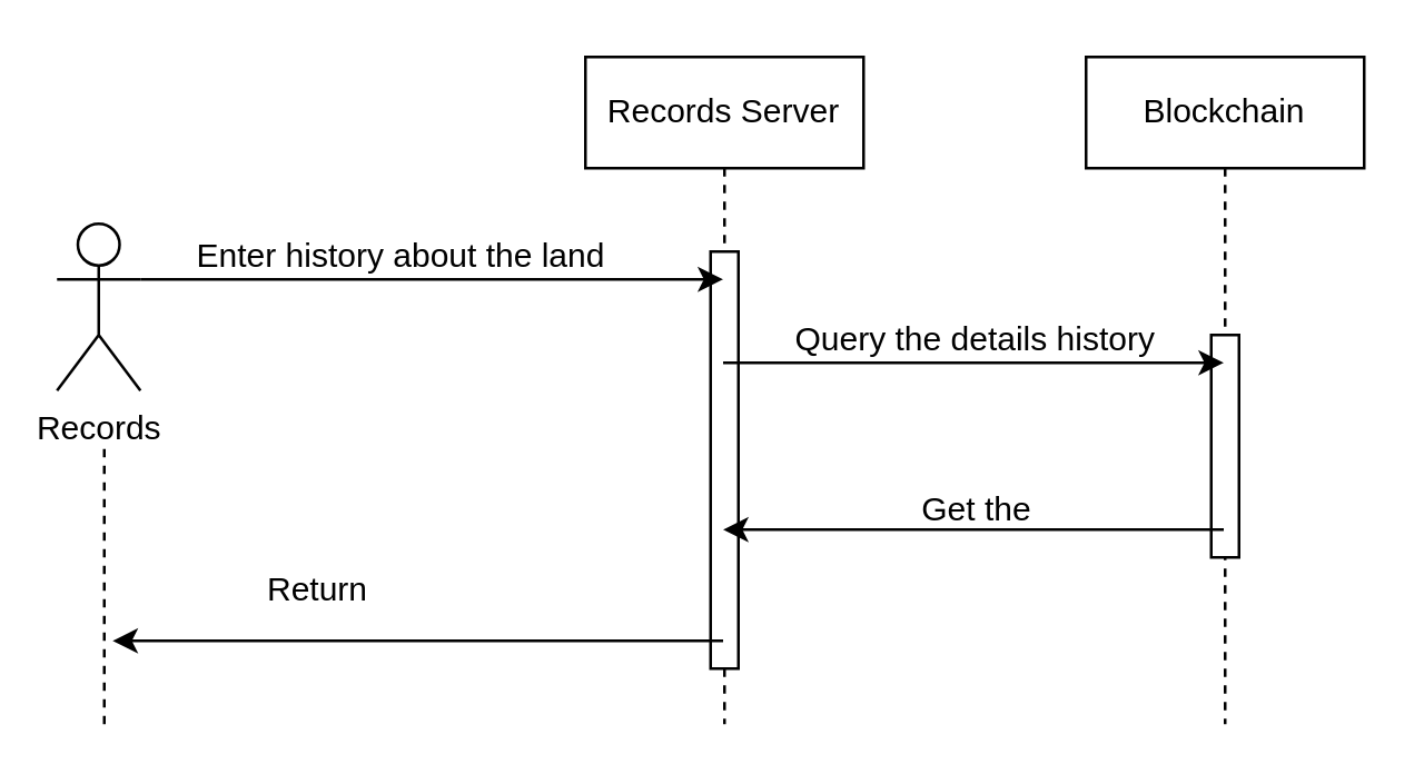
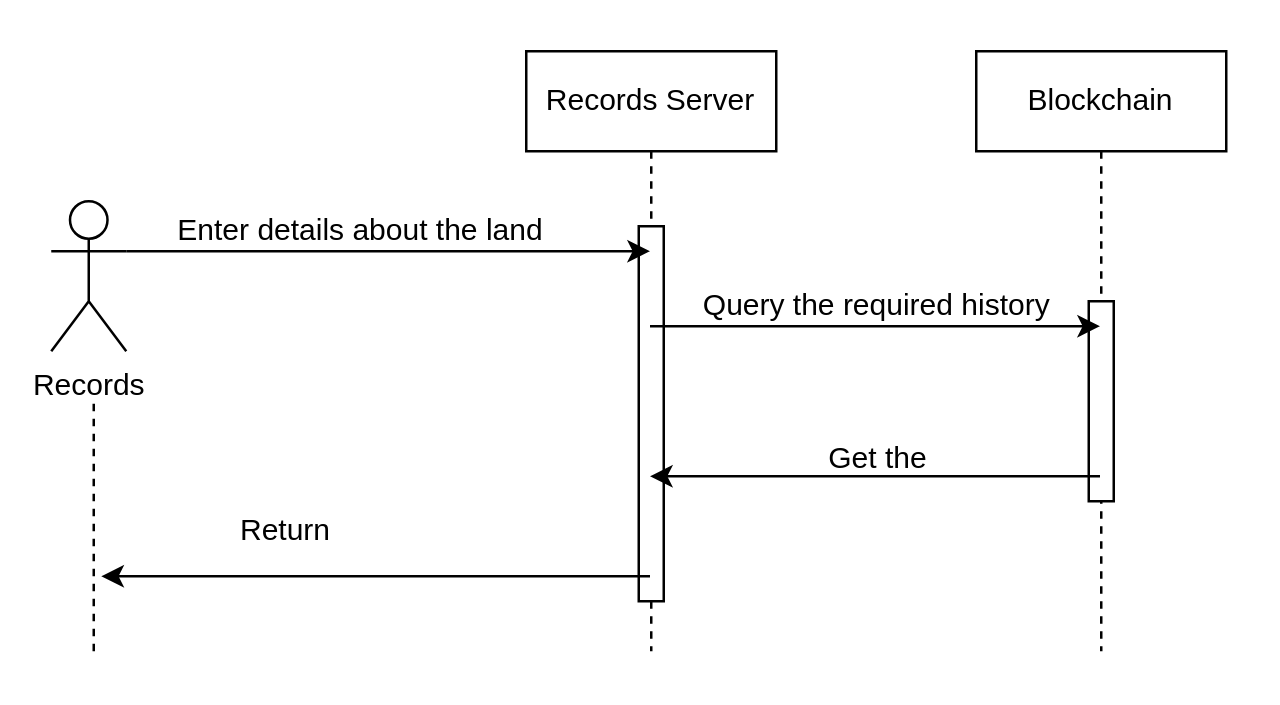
- <mxCell id="13" value="Enter history about the land" style="text;html=1;strokeColor=none;fillColor=none;align=center;verticalAlign=middle;whiteSpace=wrap;rounded=0;" vertex="1" parent="1"><mxGeometry x="46" y="82" width="196" height="20" as="geometry" /></mxCell>
+ <mxCell id="13" value="Enter details about the land" style="text;html=1;strokeColor=none;fillColor=none;align=center;verticalAlign=middle;whiteSpace=wrap;rounded=0;" vertex="1" parent="1"><mxGeometry x="46" y="82" width="196" height="20" as="geometry" /></mxCell>
- <mxCell id="14" value="Query the details history" style="text;html=1;strokeColor=none;fillColor=none;align=center;verticalAlign=middle;whiteSpace=wrap;rounded=0;" vertex="1" parent="1"><mxGeometry x="273" y="112" width="155" height="20" as="geometry" /></mxCell>
+ <mxCell id="14" value="Query the required history" style="text;html=1;strokeColor=none;fillColor=none;align=center;verticalAlign=middle;whiteSpace=wrap;rounded=0;" vertex="1" parent="1"><mxGeometry x="273" y="112" width="155" height="20" as="geometry" /></mxCell>
